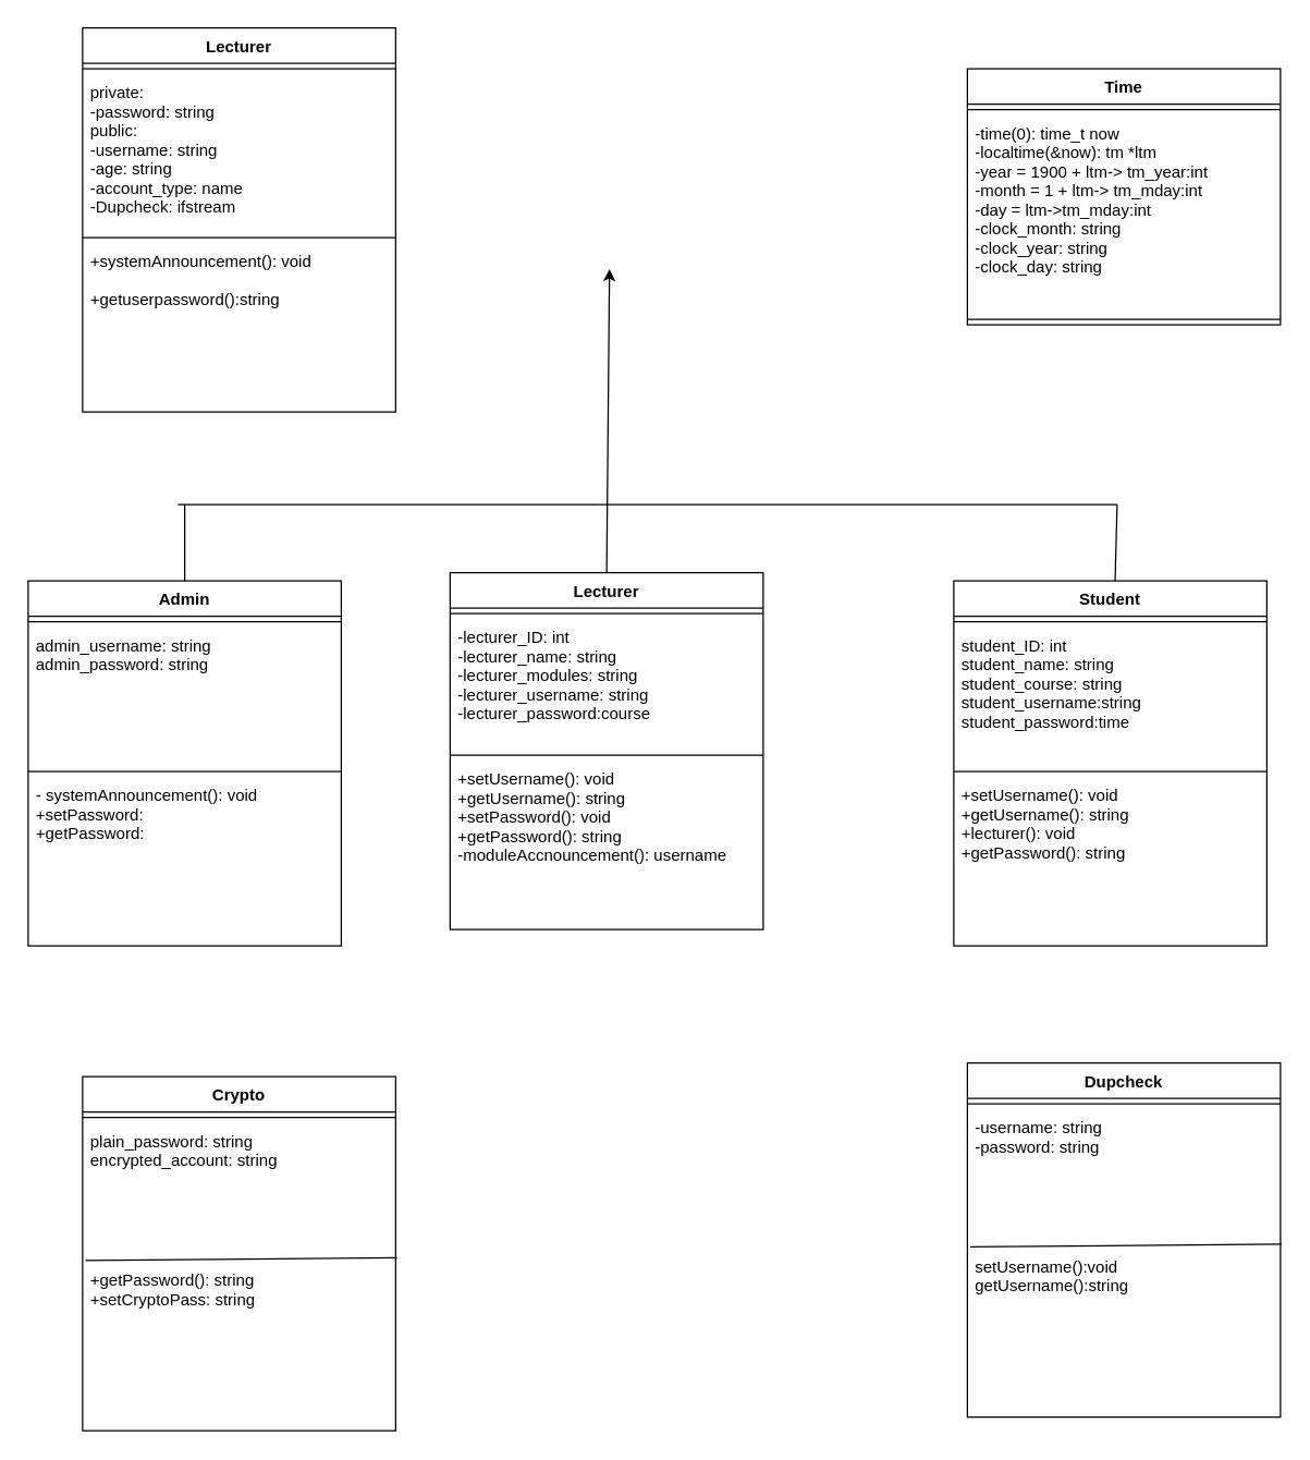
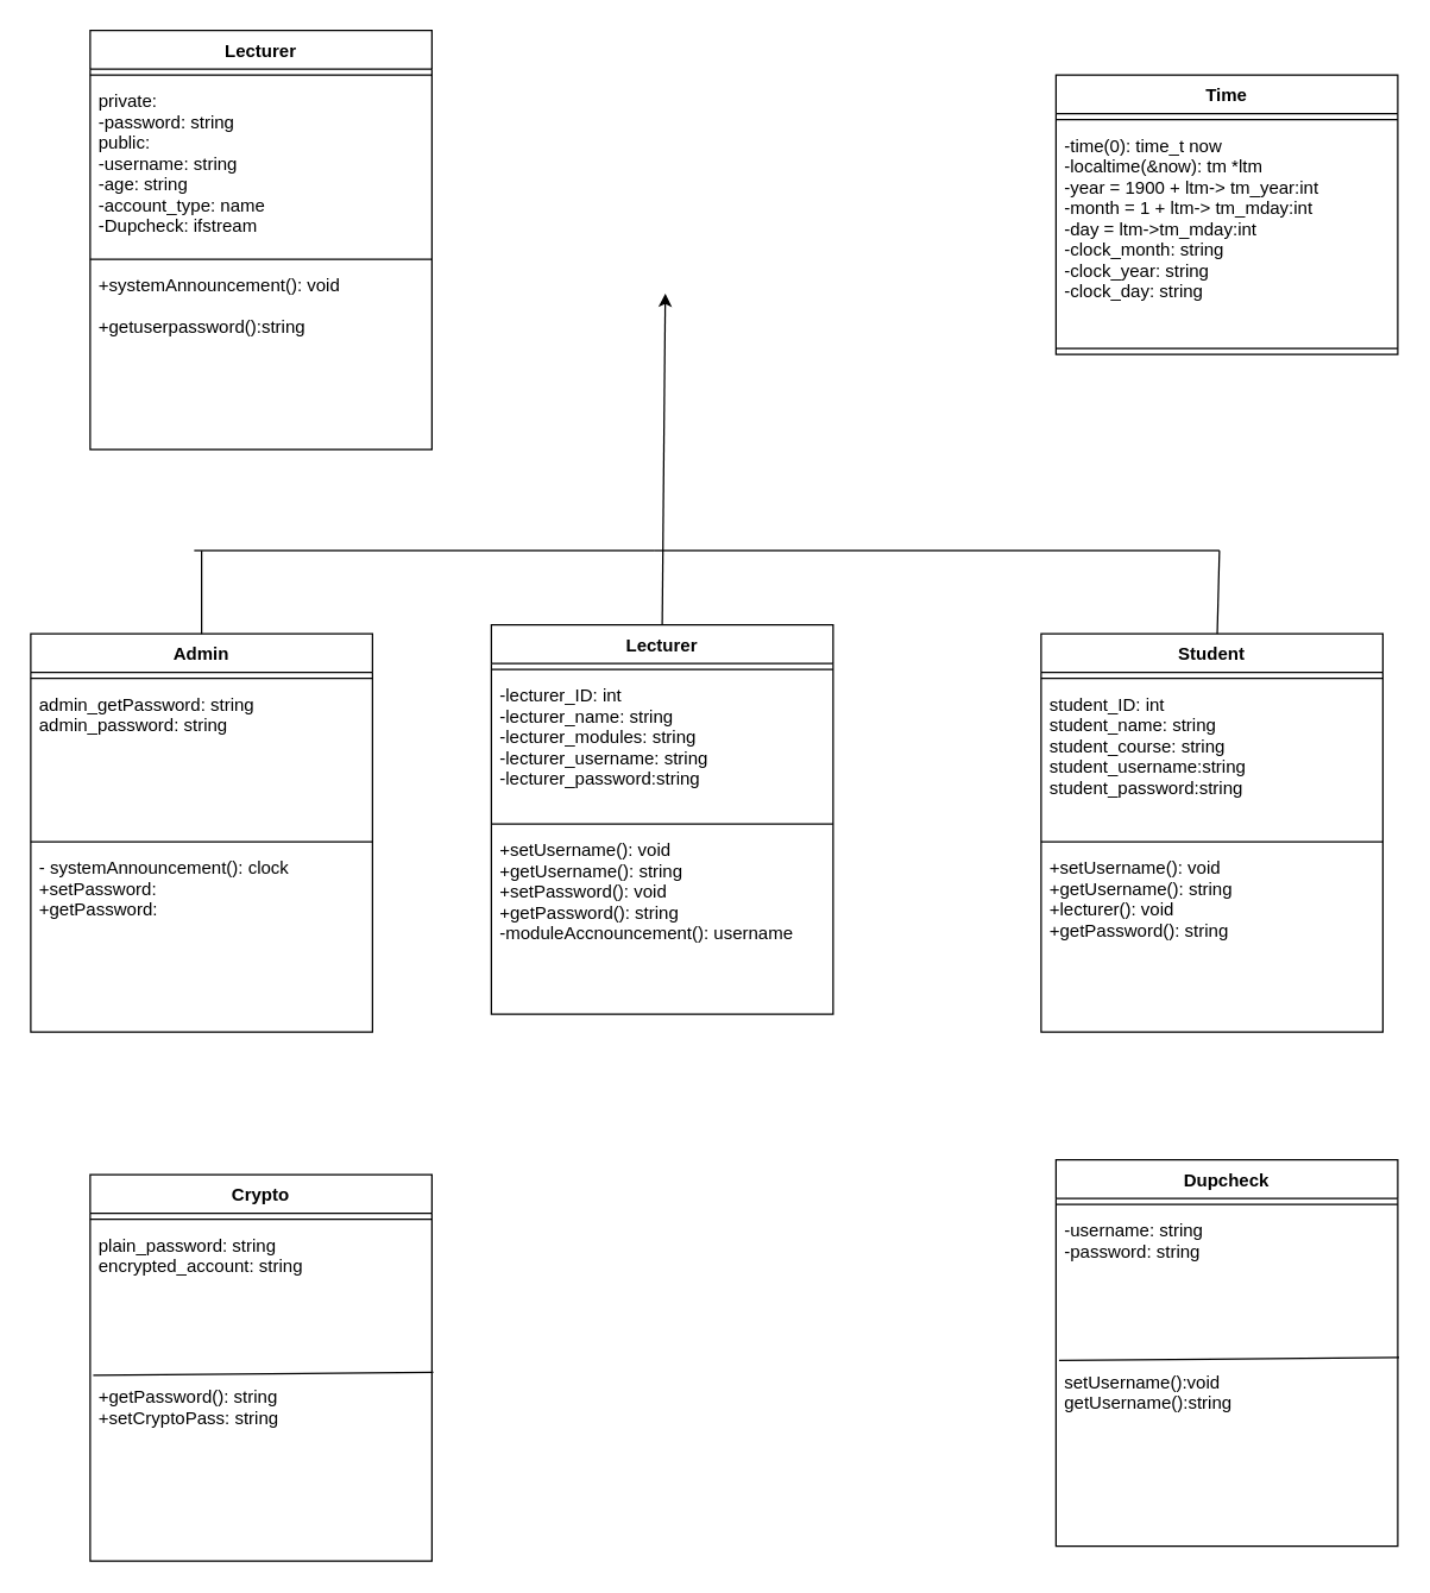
- <mxCell id="14" value="-lecturer_ID: int&#10;-lecturer_name: string&#10;-lecturer_modules: string&#10;-lecturer_username: string&#10;-lecturer_password:course&#10;&#10;" style="text;strokeColor=none;fillColor=none;align=left;verticalAlign=top;spacingLeft=4;spacingRight=4;overflow=hidden;rotatable=0;points=[[0,0.5],[1,0.5]];portConstraint=eastwest;" parent="12" vertex="1"><mxGeometry y="34" width="230" height="96" as="geometry" /></mxCell>
+ <mxCell id="14" value="-lecturer_ID: int&#10;-lecturer_name: string&#10;-lecturer_modules: string&#10;-lecturer_username: string&#10;-lecturer_password:string&#10;&#10;" style="text;strokeColor=none;fillColor=none;align=left;verticalAlign=top;spacingLeft=4;spacingRight=4;overflow=hidden;rotatable=0;points=[[0,0.5],[1,0.5]];portConstraint=eastwest;" parent="12" vertex="1"><mxGeometry y="34" width="230" height="96" as="geometry" /></mxCell>
- <mxCell id="19" value="admin_username: string&#10;admin_password: string&#10;" style="text;strokeColor=none;fillColor=none;align=left;verticalAlign=top;spacingLeft=4;spacingRight=4;overflow=hidden;rotatable=0;points=[[0,0.5],[1,0.5]];portConstraint=eastwest;" parent="17" vertex="1"><mxGeometry y="34" width="230" height="102" as="geometry" /></mxCell>
+ <mxCell id="19" value="admin_getPassword: string&#10;admin_password: string&#10;" style="text;strokeColor=none;fillColor=none;align=left;verticalAlign=top;spacingLeft=4;spacingRight=4;overflow=hidden;rotatable=0;points=[[0,0.5],[1,0.5]];portConstraint=eastwest;" parent="17" vertex="1"><mxGeometry y="34" width="230" height="102" as="geometry" /></mxCell>
- <mxCell id="9" value="student_ID: int&#10;student_name: string&#10;student_course: string&#10;student_username:string&#10;student_password:time&#10;&#10;" style="text;strokeColor=none;fillColor=none;align=left;verticalAlign=top;spacingLeft=4;spacingRight=4;overflow=hidden;rotatable=0;points=[[0,0.5],[1,0.5]];portConstraint=eastwest;" parent="7" vertex="1"><mxGeometry y="34" width="230" height="102" as="geometry" /></mxCell>
+ <mxCell id="9" value="student_ID: int&#10;student_name: string&#10;student_course: string&#10;student_username:string&#10;student_password:string&#10;&#10;" style="text;strokeColor=none;fillColor=none;align=left;verticalAlign=top;spacingLeft=4;spacingRight=4;overflow=hidden;rotatable=0;points=[[0,0.5],[1,0.5]];portConstraint=eastwest;" parent="7" vertex="1"><mxGeometry y="34" width="230" height="102" as="geometry" /></mxCell>
- <mxCell id="21" value="- systemAnnouncement(): void&#10;+setPassword:&#10;+getPassword:&#10;" style="text;strokeColor=none;fillColor=none;align=left;verticalAlign=top;spacingLeft=4;spacingRight=4;overflow=hidden;rotatable=0;points=[[0,0.5],[1,0.5]];portConstraint=eastwest;" parent="17" vertex="1"><mxGeometry y="144" width="230" height="124" as="geometry" /></mxCell>
+ <mxCell id="21" value="- systemAnnouncement(): clock&#10;+setPassword:&#10;+getPassword:&#10;" style="text;strokeColor=none;fillColor=none;align=left;verticalAlign=top;spacingLeft=4;spacingRight=4;overflow=hidden;rotatable=0;points=[[0,0.5],[1,0.5]];portConstraint=eastwest;" parent="17" vertex="1"><mxGeometry y="144" width="230" height="124" as="geometry" /></mxCell>
